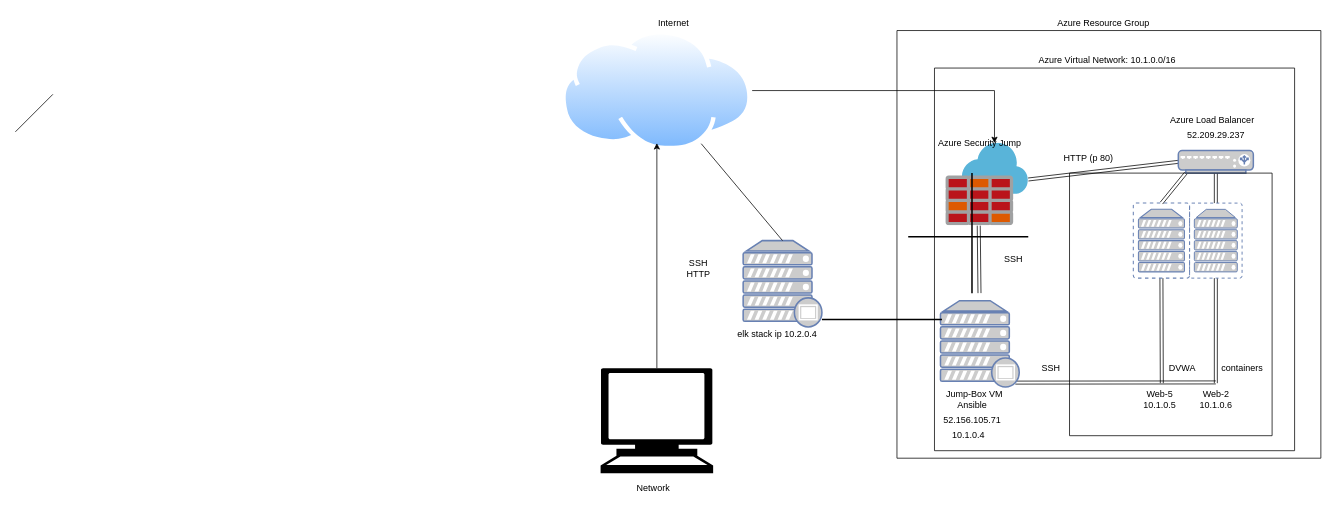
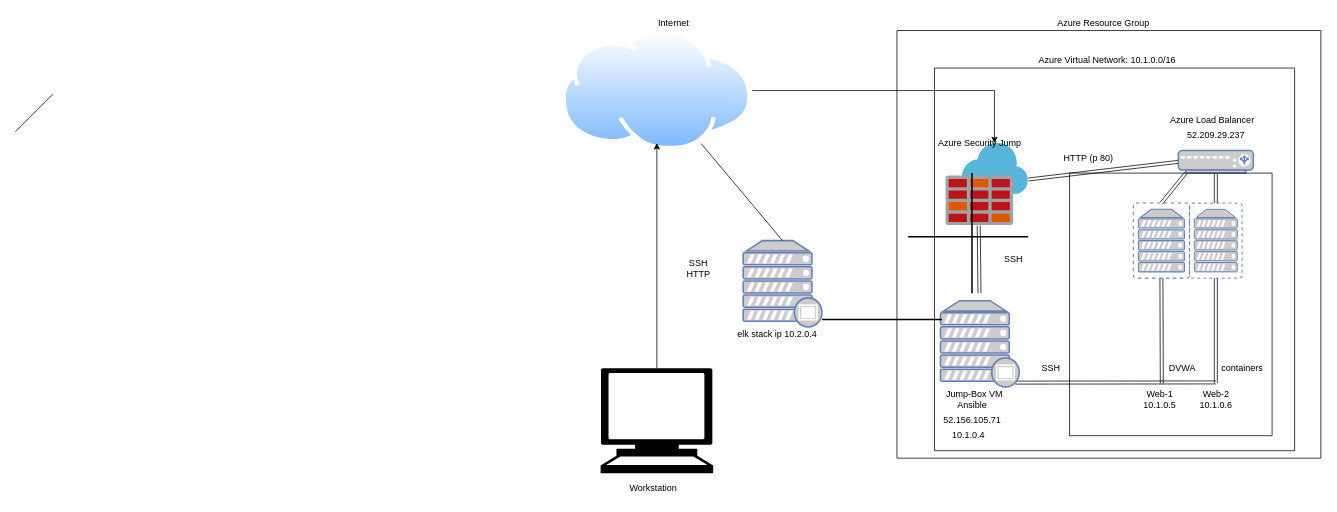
- <mxCell id="35" value="Web-5" style="text;html=1;align=center;verticalAlign=middle;resizable=0;points=[];autosize=1;strokeColor=none;fillColor=none;" parent="1" vertex="1"><mxGeometry x="1520" y="515" width="50" height="20" as="geometry" /></mxCell>
+ <mxCell id="35" value="Web-1" style="text;html=1;align=center;verticalAlign=middle;resizable=0;points=[];autosize=1;strokeColor=none;fillColor=none;" parent="1" vertex="1"><mxGeometry x="1520" y="515" width="50" height="20" as="geometry" /></mxCell>
- <mxCell id="9" value="Network" style="text;html=1;align=center;verticalAlign=middle;resizable=0;points=[];autosize=1;strokeColor=none;fillColor=none;" parent="1" vertex="1"><mxGeometry x="830" y="640" width="80" height="20" as="geometry" /></mxCell>
+ <mxCell id="9" value="Workstation" style="text;html=1;align=center;verticalAlign=middle;resizable=0;points=[];autosize=1;strokeColor=none;fillColor=none;" parent="1" vertex="1"><mxGeometry x="830" y="640" width="80" height="20" as="geometry" /></mxCell>
